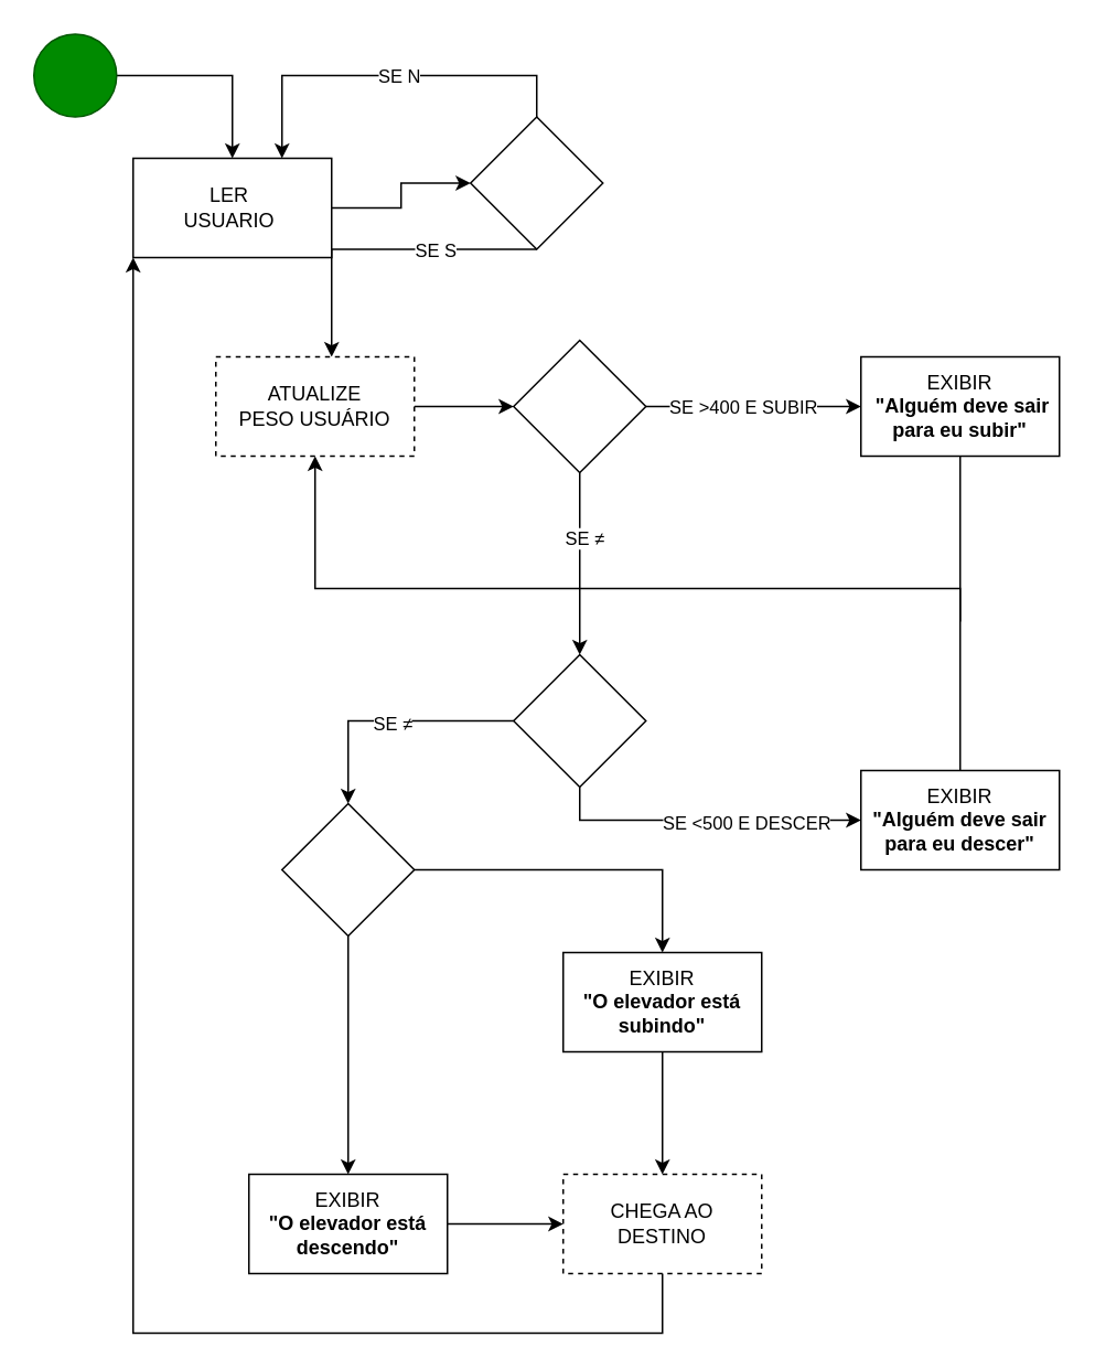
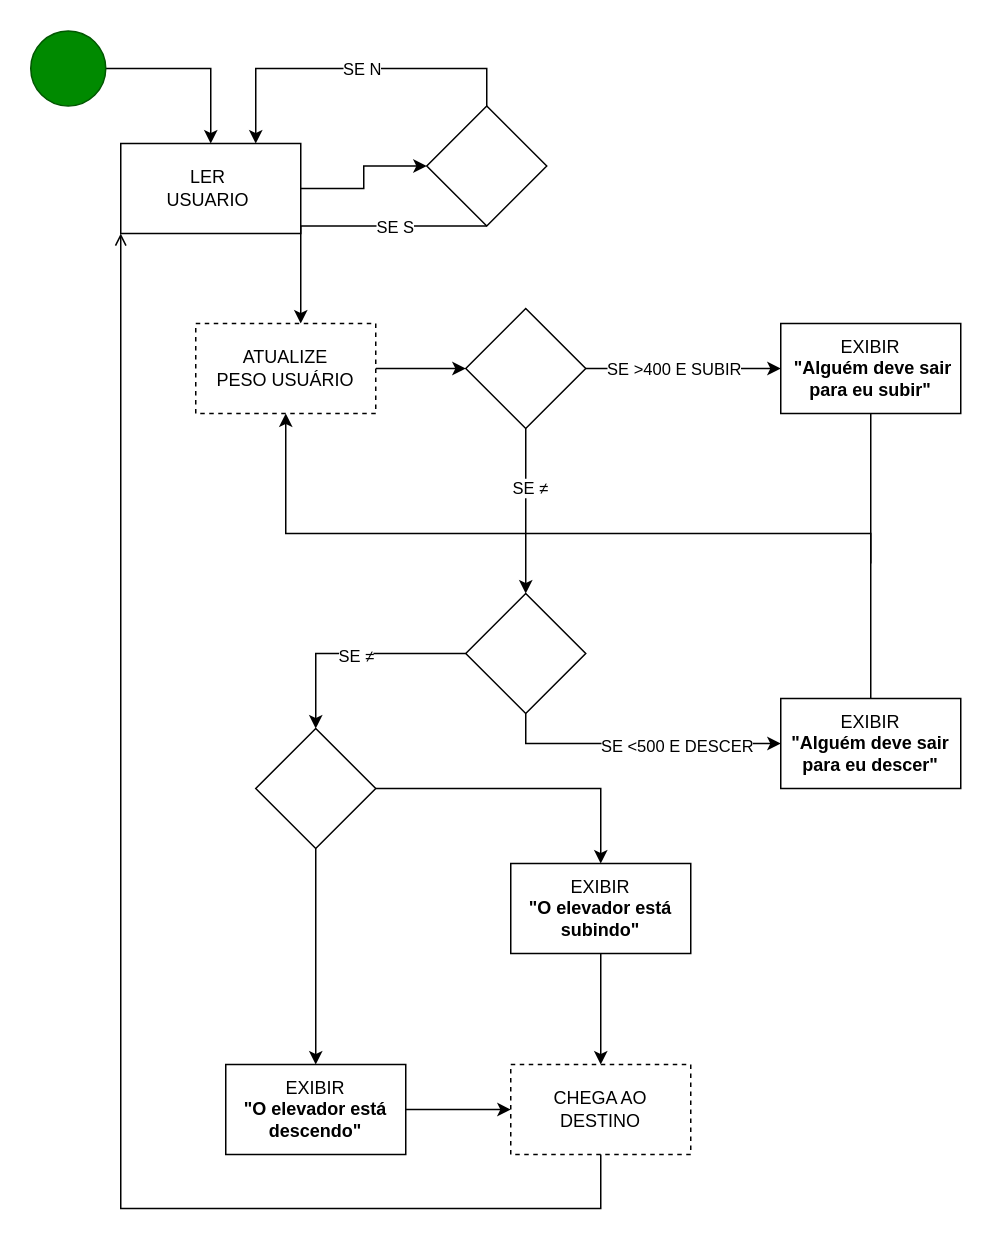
- <mxCell id="35" value="" style="endArrow=classic;html=1;rounded=0;exitX=0.5;exitY=1;exitDx=0;exitDy=0;entryX=0;entryY=1;entryDx=0;entryDy=0;" edge="1" parent="1" source="34" target="5"><mxGeometry width="50" height="50" relative="1" as="geometry"><mxPoint x="350" y="465" as="sourcePoint" /><mxPoint x="400" y="415" as="targetPoint" /><Array as="points"><mxPoint x="400" y="805" /><mxPoint x="80" y="805" /></Array></mxGeometry></mxCell>
+ <mxCell id="35" value="" style="endArrow=open;html=1;rounded=0;exitX=0.5;exitY=1;exitDx=0;exitDy=0;entryX=0;entryY=1;entryDx=0;entryDy=0;" edge="1" parent="1" source="34" target="5"><mxGeometry width="50" height="50" relative="1" as="geometry"><mxPoint x="350" y="465" as="sourcePoint" /><mxPoint x="400" y="415" as="targetPoint" /><Array as="points"><mxPoint x="400" y="805" /><mxPoint x="80" y="805" /></Array></mxGeometry></mxCell>
